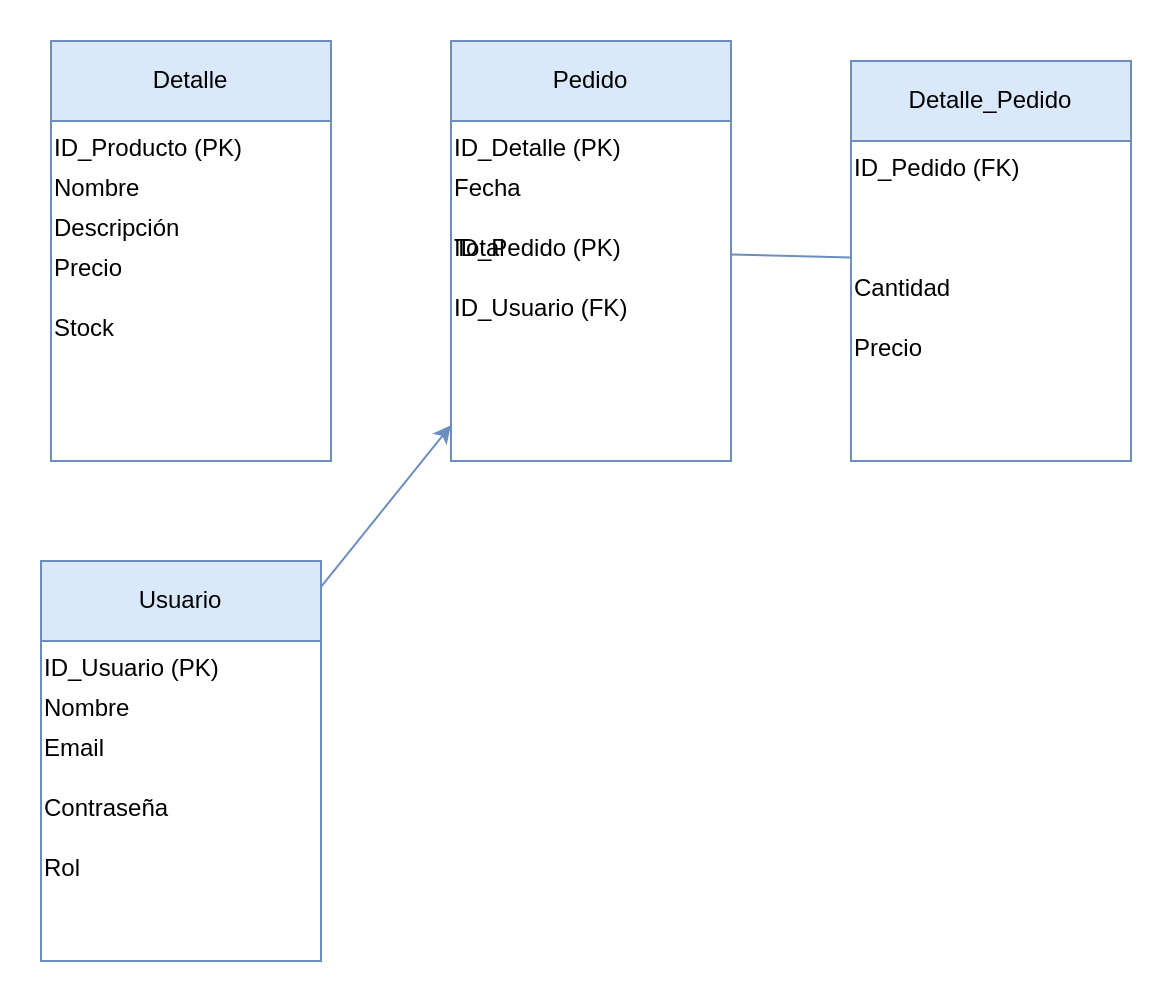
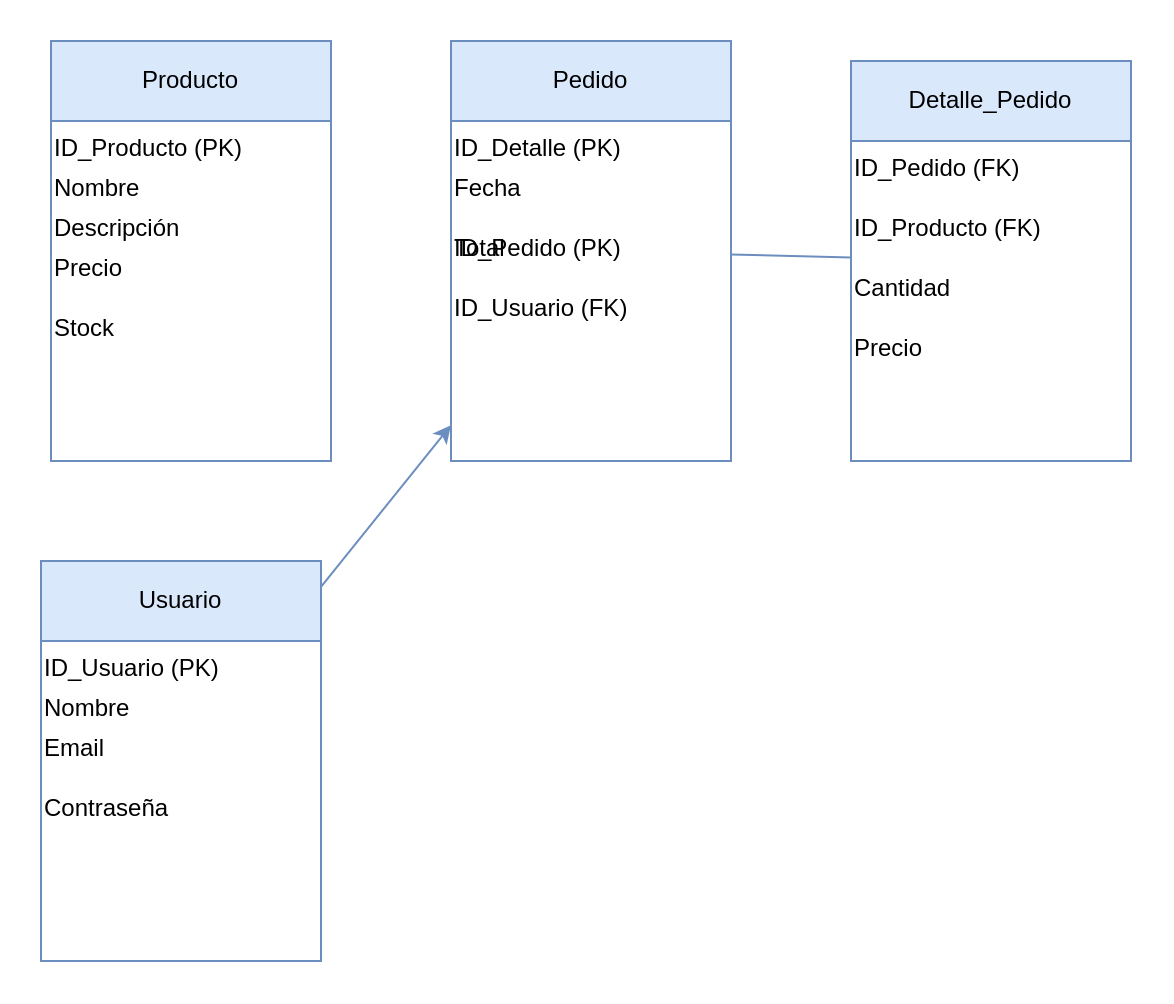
- <mxCell id="8" value="Detalle" style="shape=swimlane;whiteSpace=wrap;html=1;fillColor=#dae8fc;strokeColor=#6c8ebf;" vertex="1" parent="1"><mxGeometry x="25" y="20" width="140" height="210" as="geometry" /></mxCell>
+ <mxCell id="8" value="Producto" style="shape=swimlane;whiteSpace=wrap;html=1;fillColor=#dae8fc;strokeColor=#6c8ebf;" vertex="1" parent="1"><mxGeometry x="25" y="20" width="140" height="210" as="geometry" /></mxCell>
+ <mxCell id="21" value="ID_Producto (FK)" style="text;html=1;whiteSpace=wrap;" vertex="1" parent="19"><mxGeometry y="70" width="140" height="30" as="geometry" /></mxCell>
- <mxCell id="7" value="Rol" style="text;html=1;whiteSpace=wrap;" vertex="1" parent="2"><mxGeometry y="140" width="140" height="30" as="geometry" /></mxCell>
